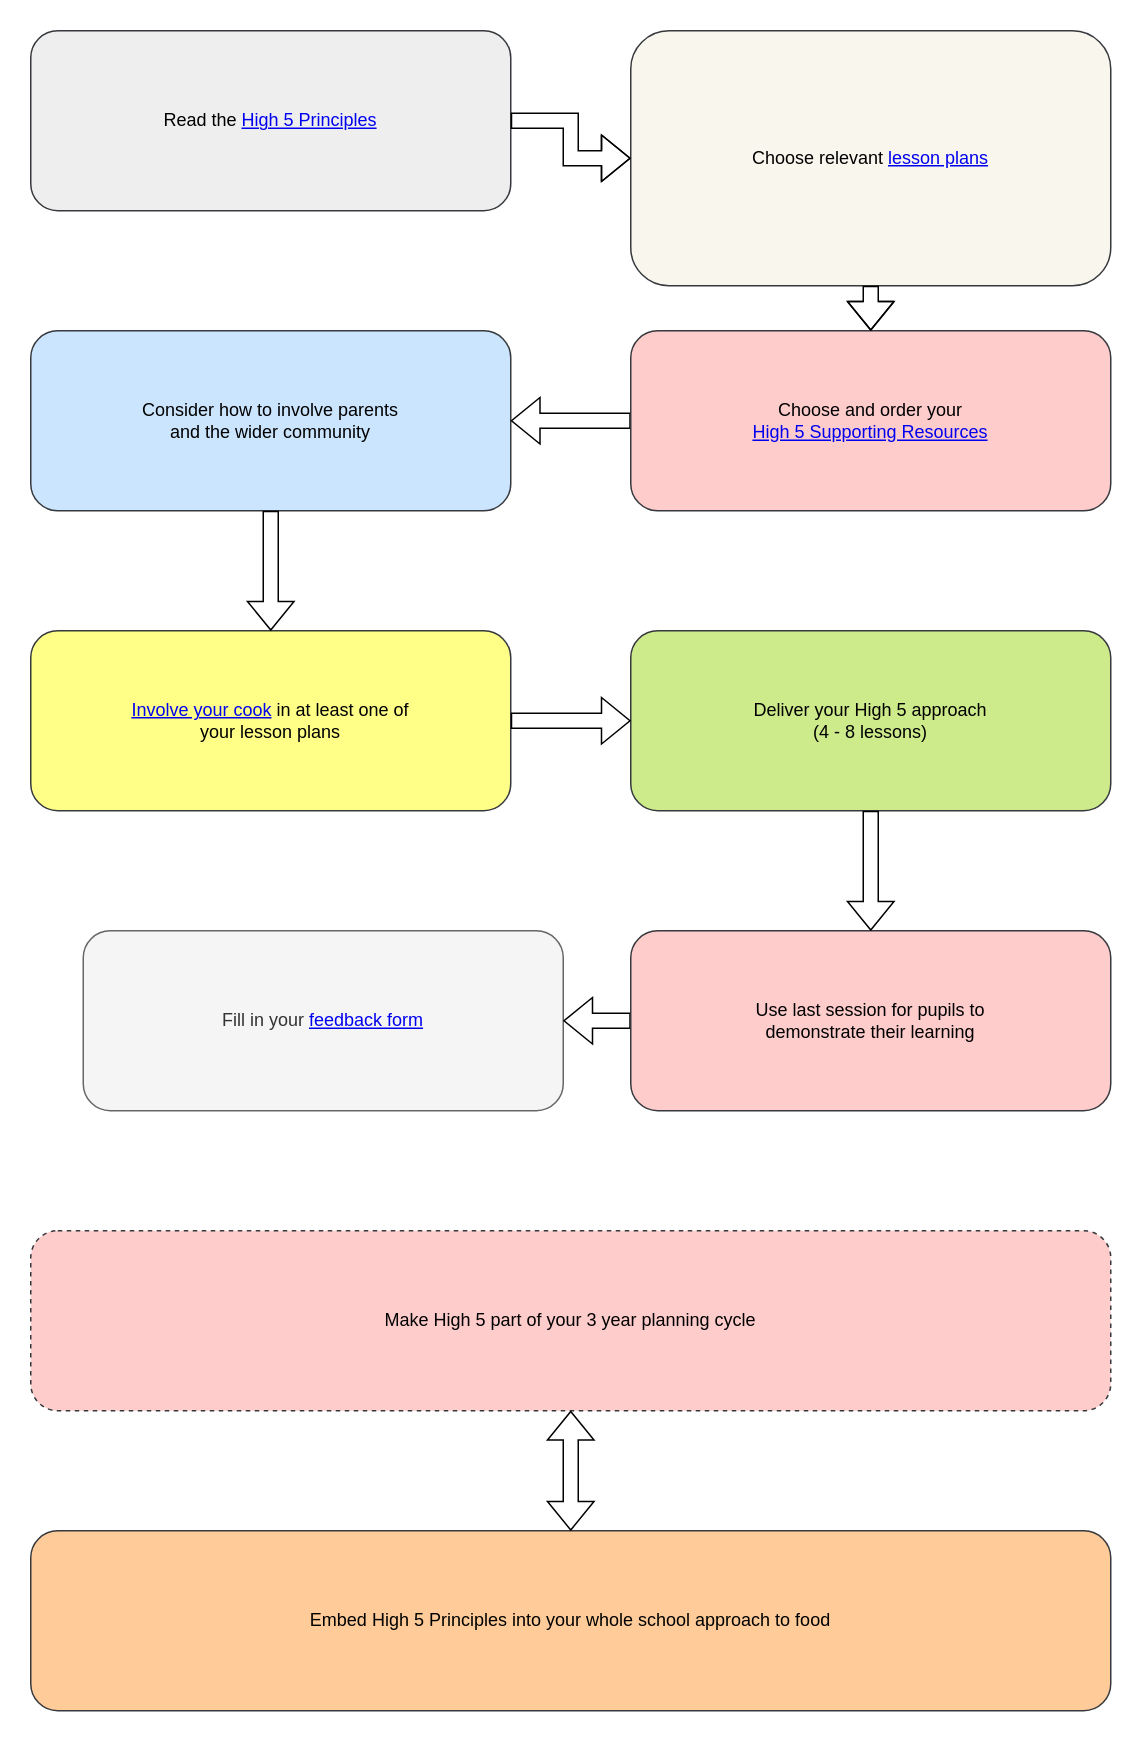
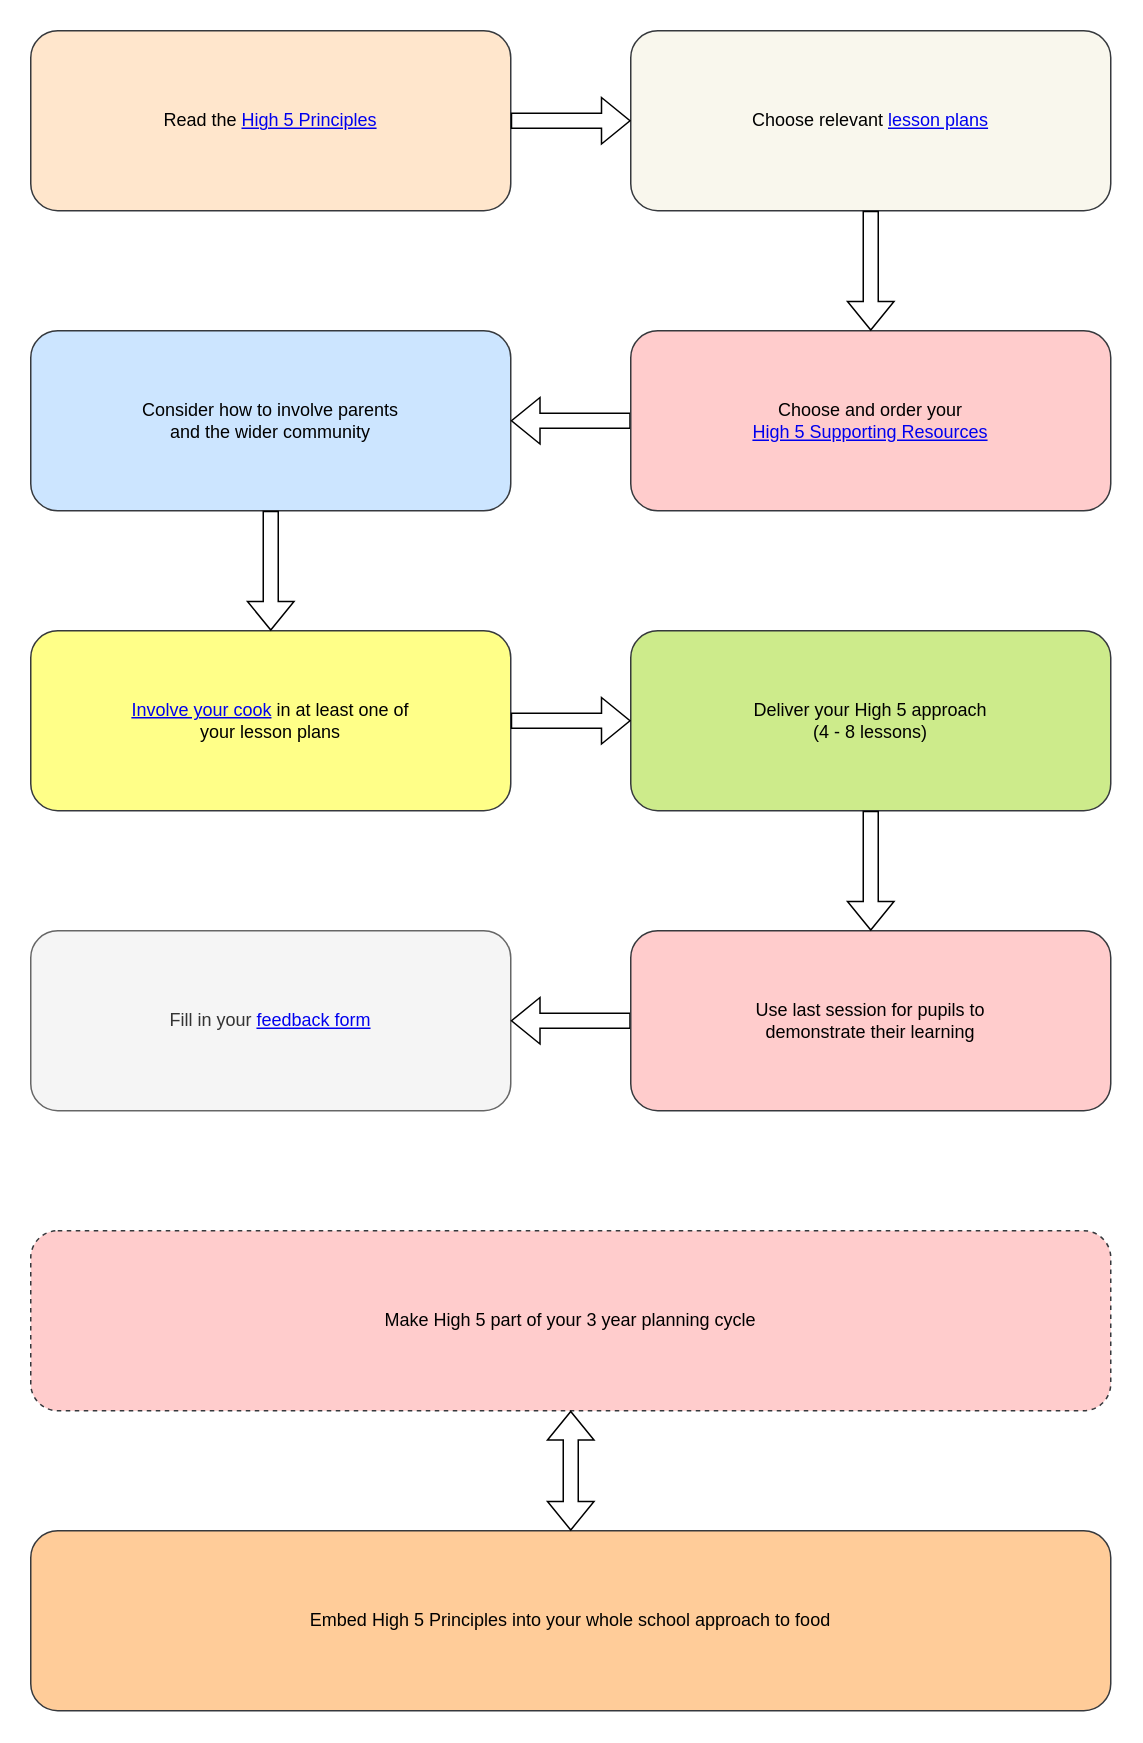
- <mxCell id="2" value="Read the &lt;a href=&quot;https://www.highfive.scot.nhs.uk/toolkit/highfive-principles/&quot;&gt;High 5 Principles&lt;/a&gt;" style="rounded=1;whiteSpace=wrap;html=1;fillColor=#eeeeee;strokeColor=#36393d;" vertex="1" parent="1"><mxGeometry x="20" y="20" width="320" height="120" as="geometry" /></mxCell>
+ <mxCell id="2" value="Read the &lt;a href=&quot;https://www.highfive.scot.nhs.uk/toolkit/highfive-principles/&quot;&gt;High 5 Principles&lt;/a&gt;" style="rounded=1;whiteSpace=wrap;html=1;fillColor=#ffe6cc;strokeColor=#36393d;" vertex="1" parent="1"><mxGeometry x="20" y="20" width="320" height="120" as="geometry" /></mxCell>
- <mxCell id="3" value="Choose relevant &lt;a href=&quot;https://www.highfive.scot.nhs.uk/toolkit/lesson-plans/&quot;&gt;lesson plans&lt;/a&gt;" style="rounded=1;whiteSpace=wrap;html=1;fillColor=#f9f7ed;strokeColor=#36393d;" vertex="1" parent="1"><mxGeometry x="420" y="20" width="320" height="170" as="geometry" /></mxCell>
+ <mxCell id="3" value="Choose relevant &lt;a href=&quot;https://www.highfive.scot.nhs.uk/toolkit/lesson-plans/&quot;&gt;lesson plans&lt;/a&gt;" style="rounded=1;whiteSpace=wrap;html=1;fillColor=#f9f7ed;strokeColor=#36393d;" vertex="1" parent="1"><mxGeometry x="420" y="20" width="320" height="120" as="geometry" /></mxCell>
- <mxCell id="13" value="Fill in your &lt;a href=&quot;https://www.highfive.scot.nhs.uk/toolkit/running-a-highfive-programme/feedback-form/&quot;&gt;feedback form&lt;/a&gt;" style="rounded=1;whiteSpace=wrap;html=1;fillColor=#f5f5f5;fontColor=#333333;strokeColor=#666666;" vertex="1" parent="1"><mxGeometry x="55" y="620" width="320" height="120" as="geometry" /></mxCell>
+ <mxCell id="13" value="Fill in your &lt;a href=&quot;https://www.highfive.scot.nhs.uk/toolkit/running-a-highfive-programme/feedback-form/&quot;&gt;feedback form&lt;/a&gt;" style="rounded=1;whiteSpace=wrap;html=1;fillColor=#f5f5f5;fontColor=#333333;strokeColor=#666666;" vertex="1" parent="1"><mxGeometry x="20" y="620" width="320" height="120" as="geometry" /></mxCell>
